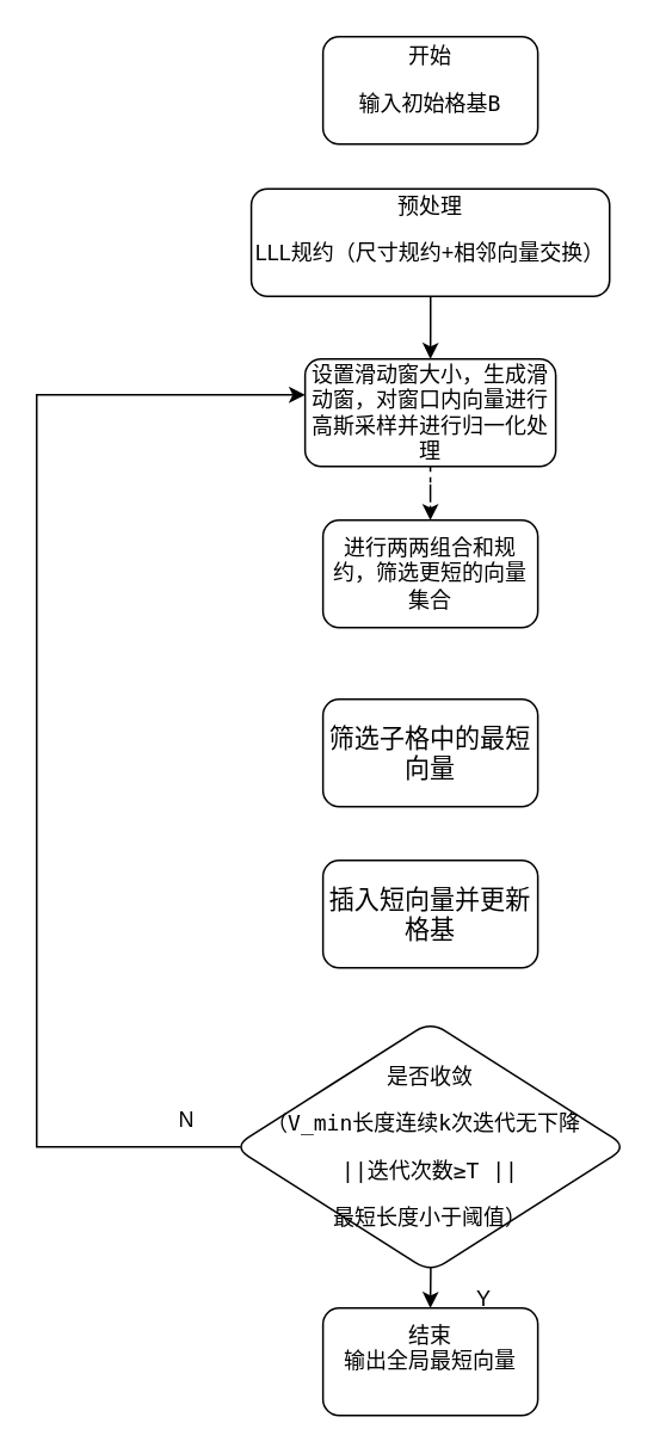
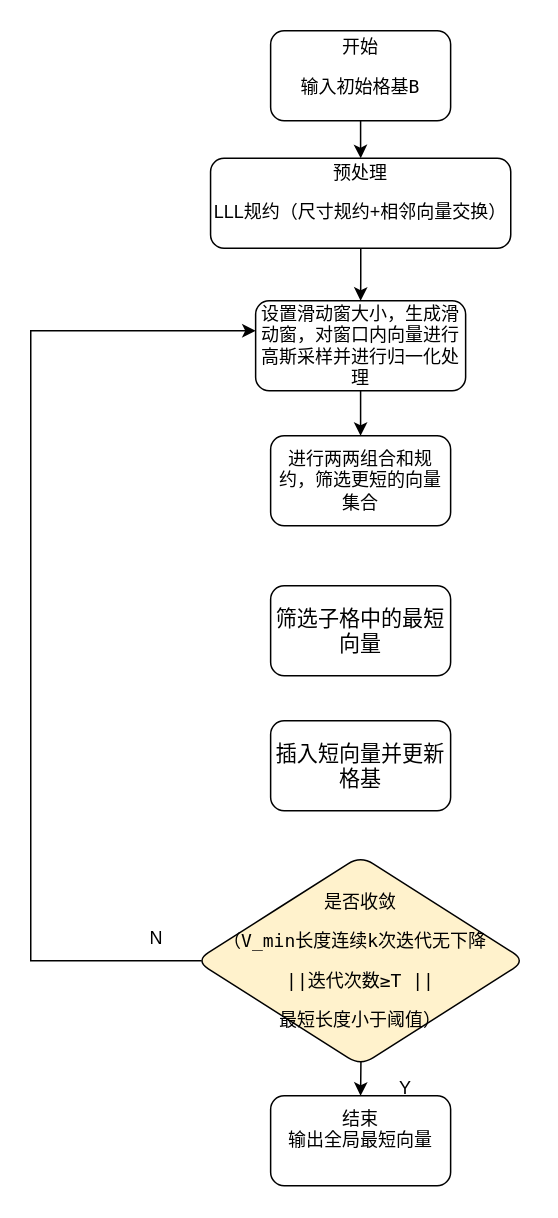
+ <mxCell id="2" value="" style="edgeStyle=orthogonalEdgeStyle;rounded=0;orthogonalLoop=1;jettySize=auto;html=1;" edge="1" parent="1" source="3" target="5"><mxGeometry relative="1" as="geometry" /></mxCell>
- <mxCell id="6" value="" style="edgeStyle=orthogonalEdgeStyle;rounded=0;orthogonalLoop=1;jettySize=auto;html=1;dashed=1;" edge="1" parent="1" source="7" target="8"><mxGeometry relative="1" as="geometry" /></mxCell>
+ <mxCell id="6" value="" style="edgeStyle=orthogonalEdgeStyle;rounded=0;orthogonalLoop=1;jettySize=auto;html=1;" edge="1" parent="1" source="7" target="8"><mxGeometry relative="1" as="geometry" /></mxCell>
- <mxCell id="14" value="&lt;pre class=&quot;container-_HmLba language-mermaid&quot;&gt;&lt;code class=&quot;language-mermaid&quot;&gt;是否收敛&lt;/code&gt;&lt;/pre&gt;&lt;pre class=&quot;container-_HmLba language-mermaid&quot;&gt;&lt;code class=&quot;language-mermaid&quot;&gt;（&lt;/code&gt;V_min长度连续k次迭代无下降 &lt;/pre&gt;&lt;pre class=&quot;container-_HmLba language-mermaid&quot;&gt;||迭代次数≥T ||&lt;/pre&gt;&lt;pre class=&quot;container-_HmLba language-mermaid&quot;&gt;最短长度小于阈值）&lt;/pre&gt;" style="rhombus;whiteSpace=wrap;html=1;rounded=1;" vertex="1" parent="1"><mxGeometry x="129.94" y="570" width="219.96" height="140" as="geometry" /></mxCell>
+ <mxCell id="14" value="&lt;pre class=&quot;container-_HmLba language-mermaid&quot;&gt;&lt;code class=&quot;language-mermaid&quot;&gt;是否收敛&lt;/code&gt;&lt;/pre&gt;&lt;pre class=&quot;container-_HmLba language-mermaid&quot;&gt;&lt;code class=&quot;language-mermaid&quot;&gt;（&lt;/code&gt;V_min长度连续k次迭代无下降 &lt;/pre&gt;&lt;pre class=&quot;container-_HmLba language-mermaid&quot;&gt;||迭代次数≥T ||&lt;/pre&gt;&lt;pre class=&quot;container-_HmLba language-mermaid&quot;&gt;最短长度小于阈值）&lt;/pre&gt;" style="rhombus;whiteSpace=wrap;html=1;rounded=1;fillColor=#fff2cc;" vertex="1" parent="1"><mxGeometry x="129.94" y="570" width="219.96" height="140" as="geometry" /></mxCell>
